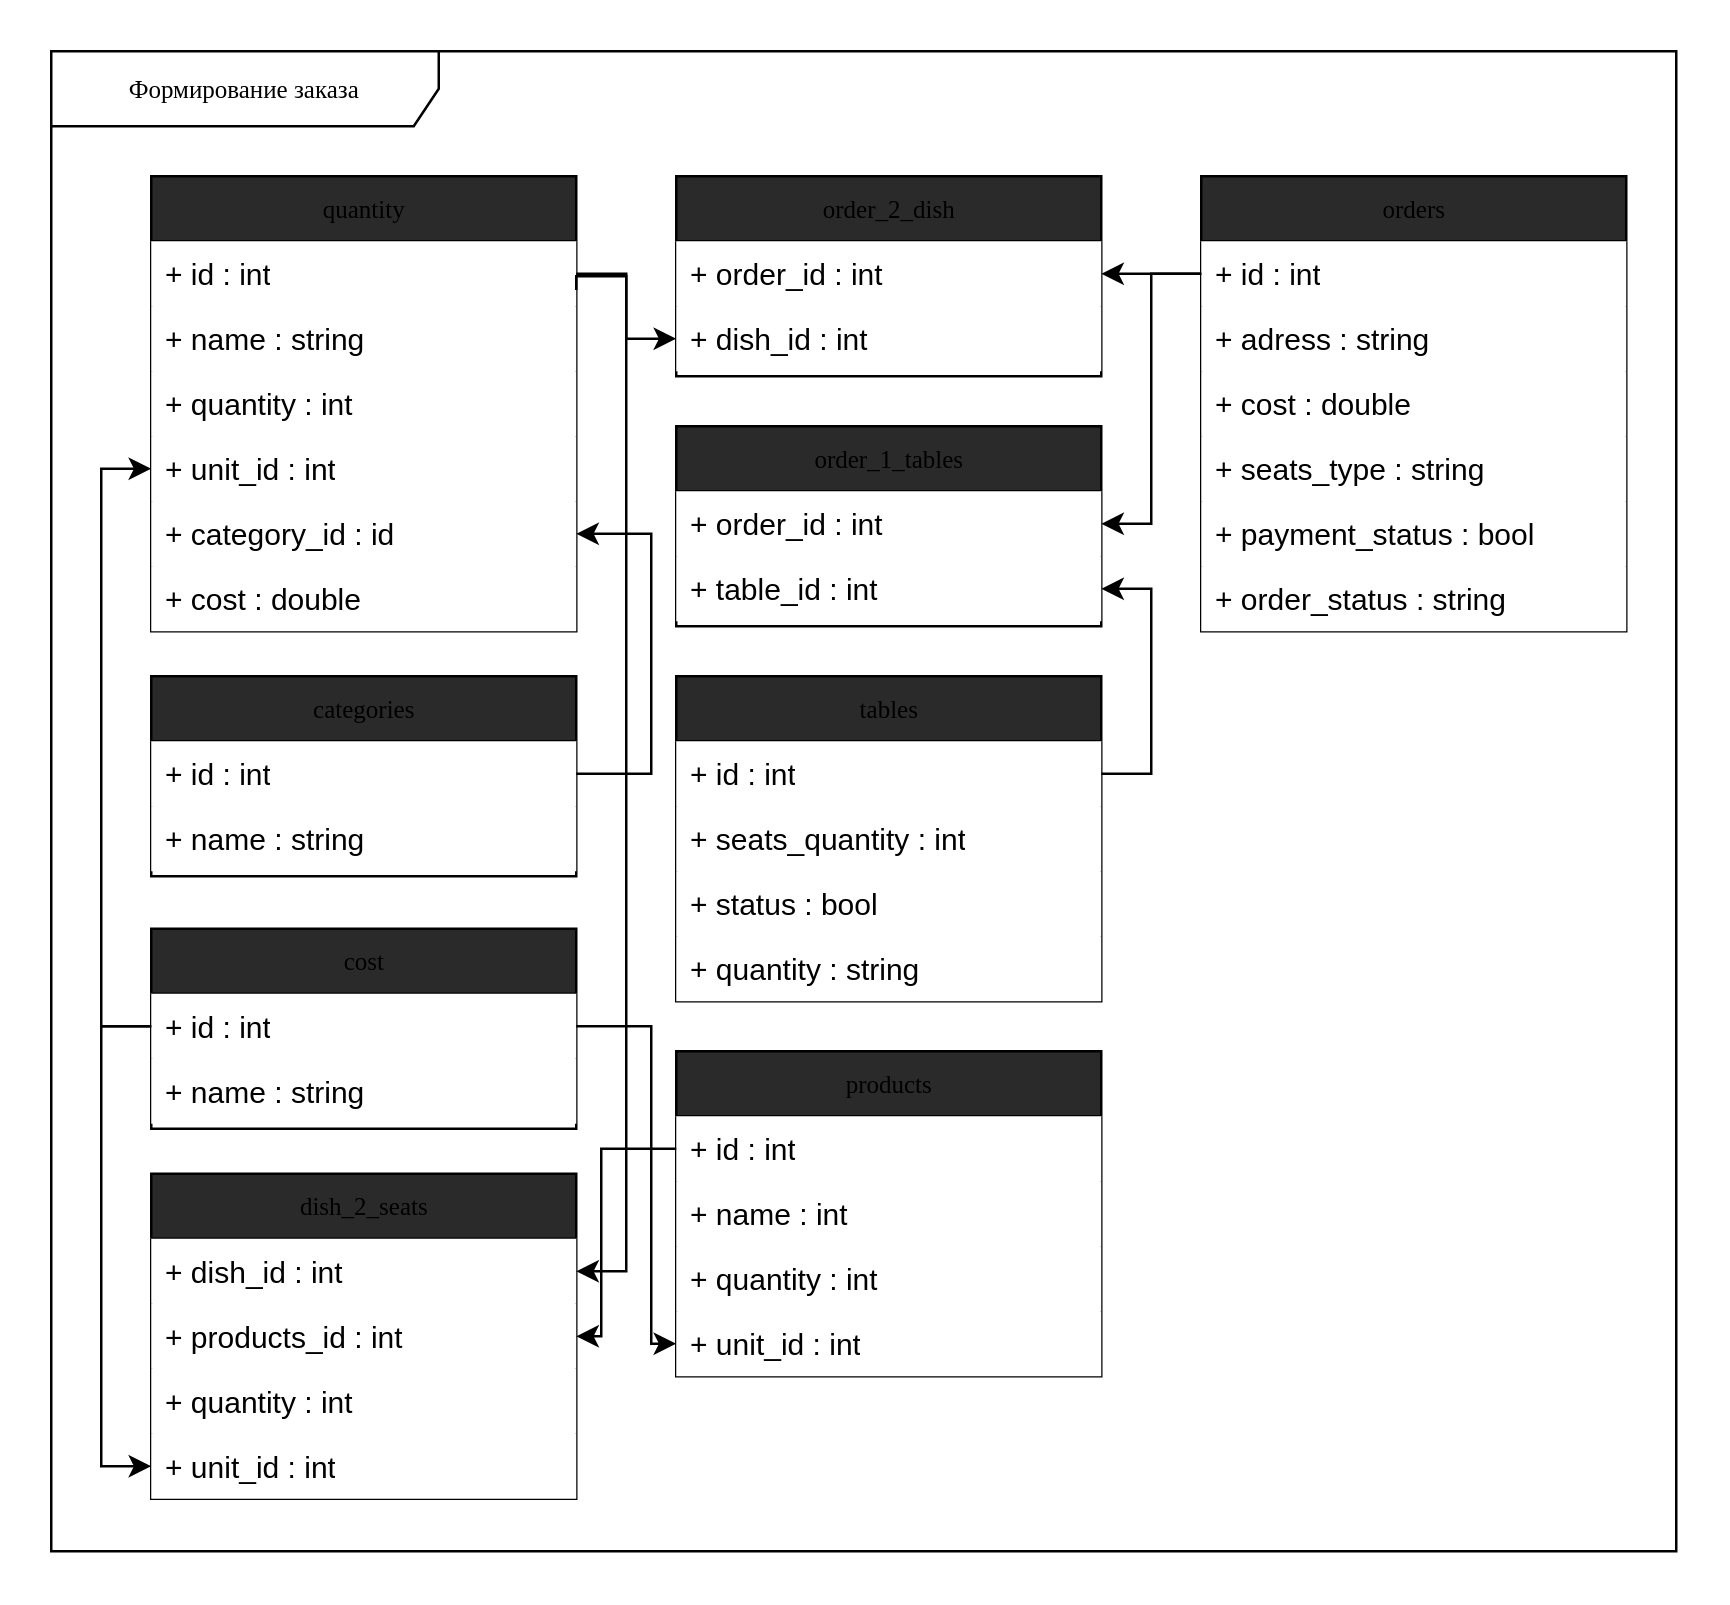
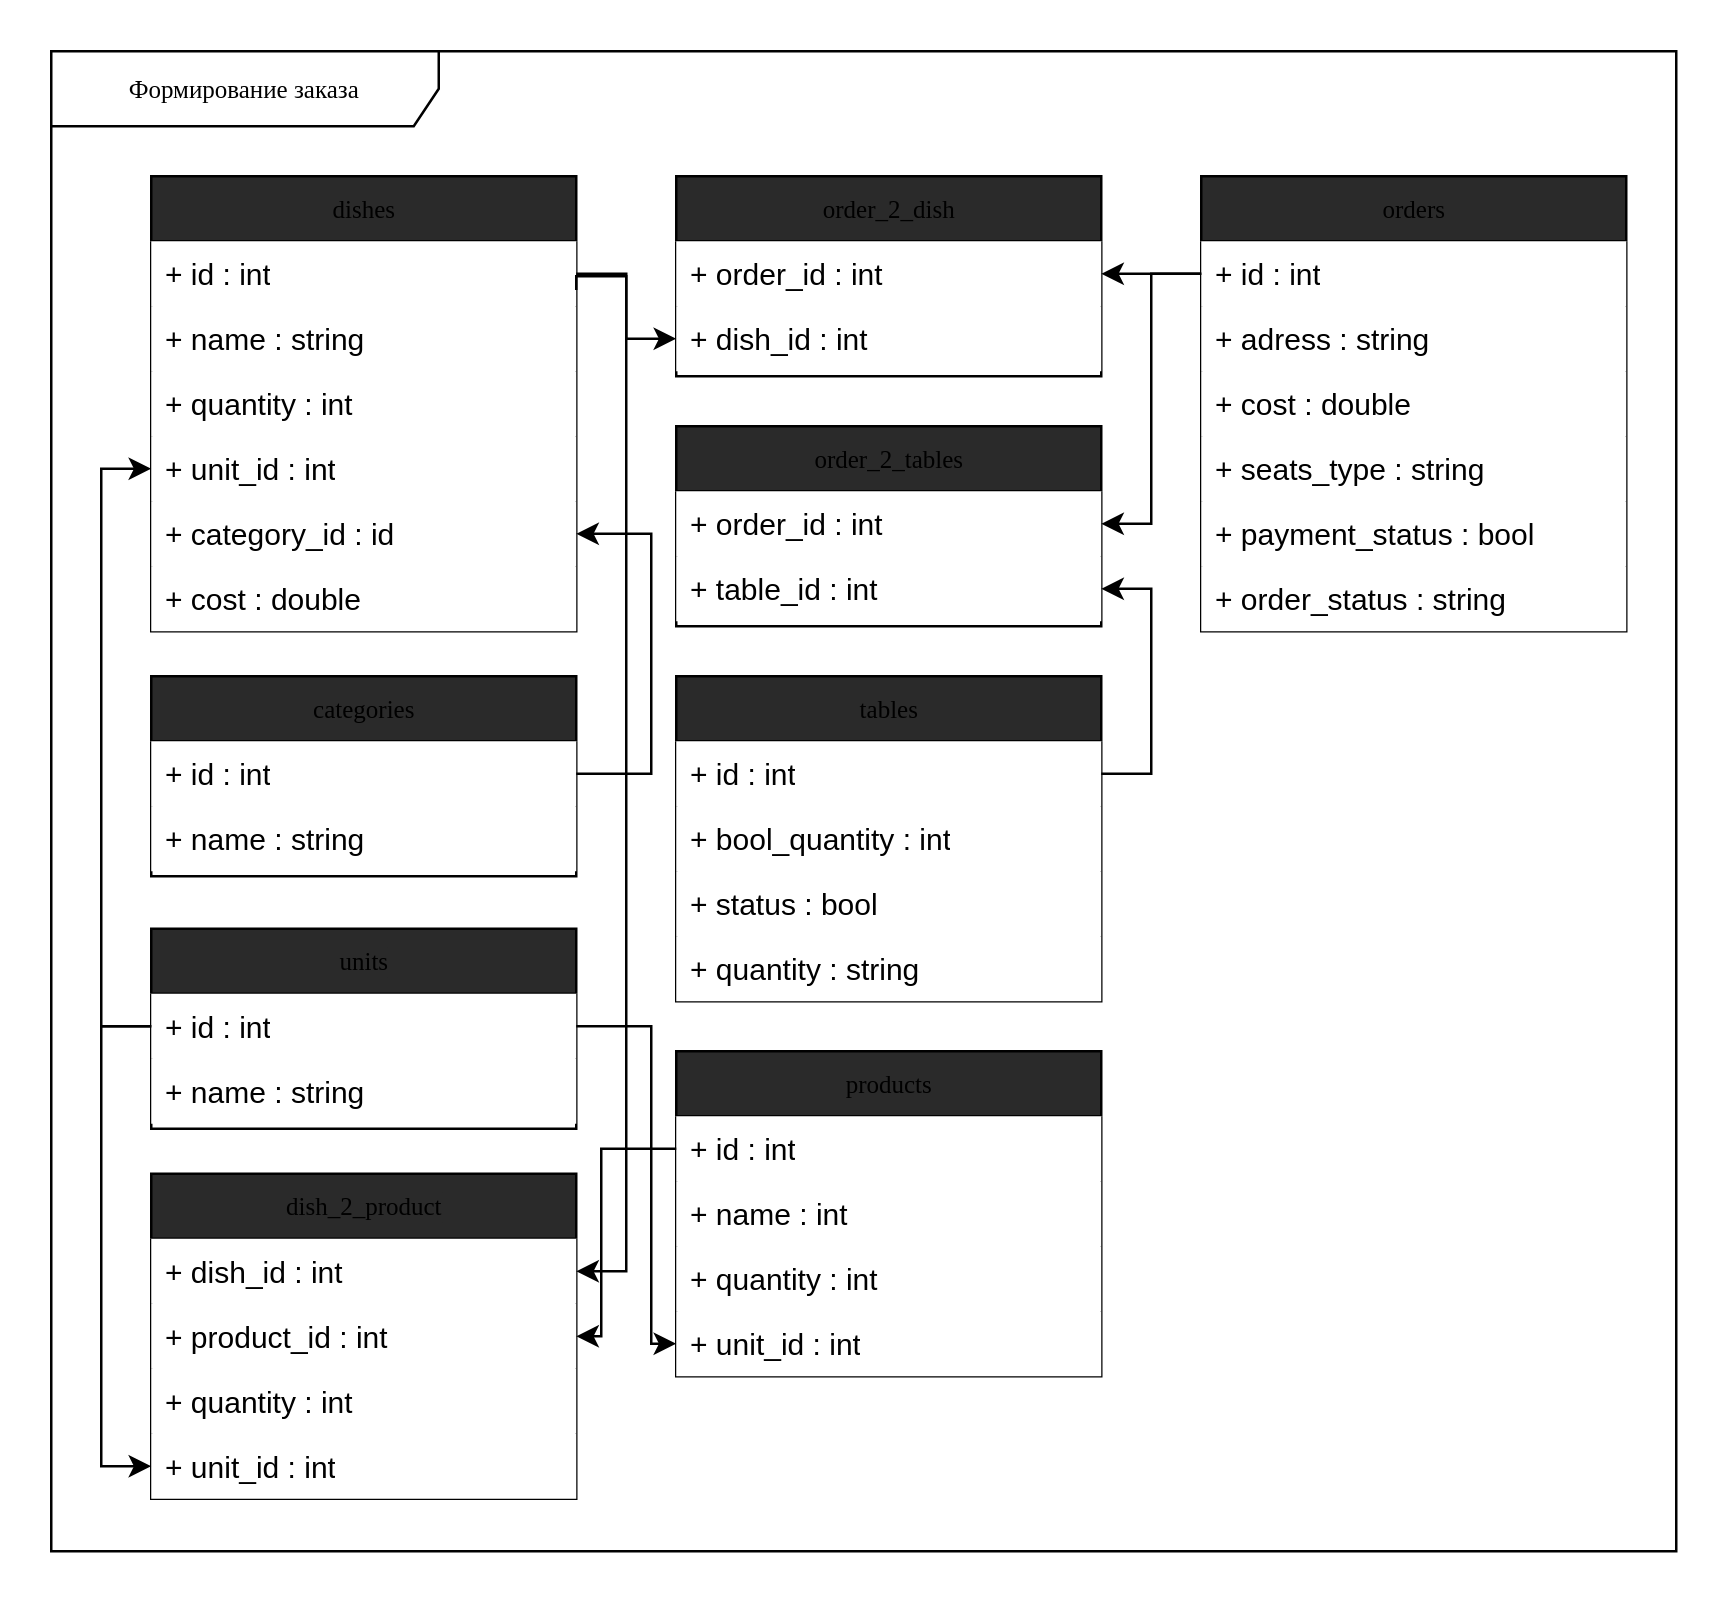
- <mxCell id="3" value="quantity" style="swimlane;html=1;fontStyle=0;childLayout=stackLayout;horizontal=1;startSize=26;fillColor=#2A2A2A;horizontalStack=0;resizeParent=1;resizeLast=0;collapsible=1;marginBottom=0;swimlaneFillColor=default;rounded=0;shadow=0;comic=0;labelBackgroundColor=#2A2A2A;strokeWidth=1;fontFamily=Verdana;fontSize=10;align=center;" parent="1" vertex="1"><mxGeometry x="60" y="70" width="170" height="182" as="geometry" /></mxCell>
+ <mxCell id="3" value="dishes" style="swimlane;html=1;fontStyle=0;childLayout=stackLayout;horizontal=1;startSize=26;fillColor=#2A2A2A;horizontalStack=0;resizeParent=1;resizeLast=0;collapsible=1;marginBottom=0;swimlaneFillColor=default;rounded=0;shadow=0;comic=0;labelBackgroundColor=#2A2A2A;strokeWidth=1;fontFamily=Verdana;fontSize=10;align=center;" parent="1" vertex="1"><mxGeometry x="60" y="70" width="170" height="182" as="geometry" /></mxCell>
- <mxCell id="30" value="order_1_tables" style="swimlane;html=1;fontStyle=0;childLayout=stackLayout;horizontal=1;startSize=26;fillColor=#2A2A2A;horizontalStack=0;resizeParent=1;resizeLast=0;collapsible=1;marginBottom=0;swimlaneFillColor=default;rounded=0;shadow=0;comic=0;labelBackgroundColor=#2A2A2A;strokeWidth=1;fontFamily=Verdana;fontSize=10;align=center;" parent="1" vertex="1"><mxGeometry x="270" y="170" width="170" height="80" as="geometry" /></mxCell>
+ <mxCell id="30" value="order_2_tables" style="swimlane;html=1;fontStyle=0;childLayout=stackLayout;horizontal=1;startSize=26;fillColor=#2A2A2A;horizontalStack=0;resizeParent=1;resizeLast=0;collapsible=1;marginBottom=0;swimlaneFillColor=default;rounded=0;shadow=0;comic=0;labelBackgroundColor=#2A2A2A;strokeWidth=1;fontFamily=Verdana;fontSize=10;align=center;" parent="1" vertex="1"><mxGeometry x="270" y="170" width="170" height="80" as="geometry" /></mxCell>
- <mxCell id="27" value="+ seats_quantity : int" style="text;html=1;strokeColor=none;fillColor=default;align=left;verticalAlign=top;spacingLeft=4;spacingRight=4;whiteSpace=wrap;overflow=hidden;rotatable=0;points=[[0,0.5],[1,0.5]];portConstraint=eastwest;labelBackgroundColor=none;" parent="25" vertex="1"><mxGeometry y="52" width="170" height="26" as="geometry" /></mxCell>
+ <mxCell id="27" value="+ bool_quantity : int" style="text;html=1;strokeColor=none;fillColor=default;align=left;verticalAlign=top;spacingLeft=4;spacingRight=4;whiteSpace=wrap;overflow=hidden;rotatable=0;points=[[0,0.5],[1,0.5]];portConstraint=eastwest;labelBackgroundColor=none;" parent="25" vertex="1"><mxGeometry y="52" width="170" height="26" as="geometry" /></mxCell>
- <mxCell id="10" value="cost" style="swimlane;html=1;fontStyle=0;childLayout=stackLayout;horizontal=1;startSize=26;fillColor=#2A2A2A;horizontalStack=0;resizeParent=1;resizeLast=0;collapsible=1;marginBottom=0;swimlaneFillColor=default;rounded=0;shadow=0;comic=0;labelBackgroundColor=#2A2A2A;strokeWidth=1;fontFamily=Verdana;fontSize=10;align=center;" parent="1" vertex="1"><mxGeometry x="60" y="371" width="170" height="80" as="geometry" /></mxCell>
+ <mxCell id="10" value="units" style="swimlane;html=1;fontStyle=0;childLayout=stackLayout;horizontal=1;startSize=26;fillColor=#2A2A2A;horizontalStack=0;resizeParent=1;resizeLast=0;collapsible=1;marginBottom=0;swimlaneFillColor=default;rounded=0;shadow=0;comic=0;labelBackgroundColor=#2A2A2A;strokeWidth=1;fontFamily=Verdana;fontSize=10;align=center;" parent="1" vertex="1"><mxGeometry x="60" y="371" width="170" height="80" as="geometry" /></mxCell>
- <mxCell id="36" value="dish_2_seats" style="swimlane;html=1;fontStyle=0;childLayout=stackLayout;horizontal=1;startSize=26;fillColor=#2A2A2A;horizontalStack=0;resizeParent=1;resizeLast=0;collapsible=1;marginBottom=0;swimlaneFillColor=default;rounded=0;shadow=0;comic=0;labelBackgroundColor=#2A2A2A;strokeWidth=1;fontFamily=Verdana;fontSize=10;align=center;" parent="1" vertex="1"><mxGeometry x="60" y="469" width="170" height="130" as="geometry" /></mxCell>
+ <mxCell id="36" value="dish_2_product" style="swimlane;html=1;fontStyle=0;childLayout=stackLayout;horizontal=1;startSize=26;fillColor=#2A2A2A;horizontalStack=0;resizeParent=1;resizeLast=0;collapsible=1;marginBottom=0;swimlaneFillColor=default;rounded=0;shadow=0;comic=0;labelBackgroundColor=#2A2A2A;strokeWidth=1;fontFamily=Verdana;fontSize=10;align=center;" parent="1" vertex="1"><mxGeometry x="60" y="469" width="170" height="130" as="geometry" /></mxCell>
- <mxCell id="38" value="+ products_id : int" style="text;html=1;strokeColor=none;fillColor=default;align=left;verticalAlign=top;spacingLeft=4;spacingRight=4;whiteSpace=wrap;overflow=hidden;rotatable=0;points=[[0,0.5],[1,0.5]];portConstraint=eastwest;labelBackgroundColor=none;" parent="36" vertex="1"><mxGeometry y="52" width="170" height="26" as="geometry" /></mxCell>
+ <mxCell id="38" value="+ product_id : int" style="text;html=1;strokeColor=none;fillColor=default;align=left;verticalAlign=top;spacingLeft=4;spacingRight=4;whiteSpace=wrap;overflow=hidden;rotatable=0;points=[[0,0.5],[1,0.5]];portConstraint=eastwest;labelBackgroundColor=none;" parent="36" vertex="1"><mxGeometry y="52" width="170" height="26" as="geometry" /></mxCell>
